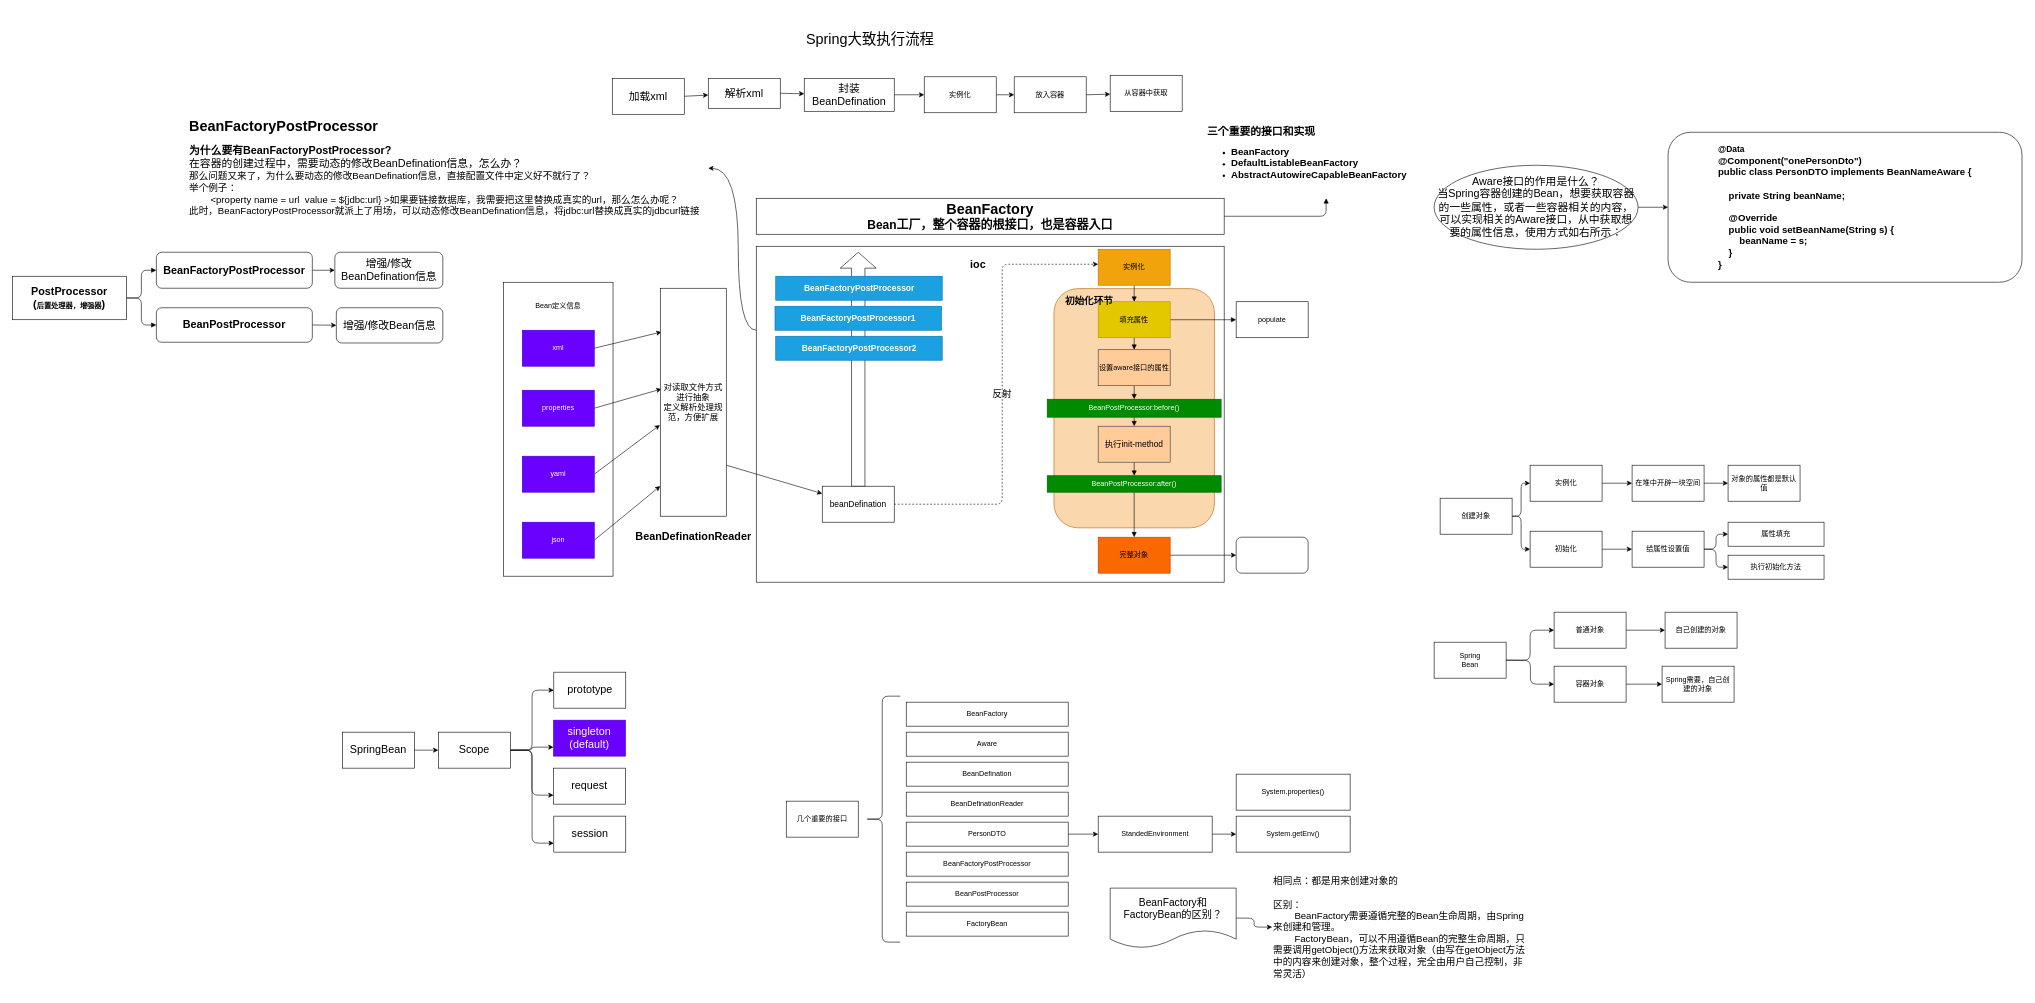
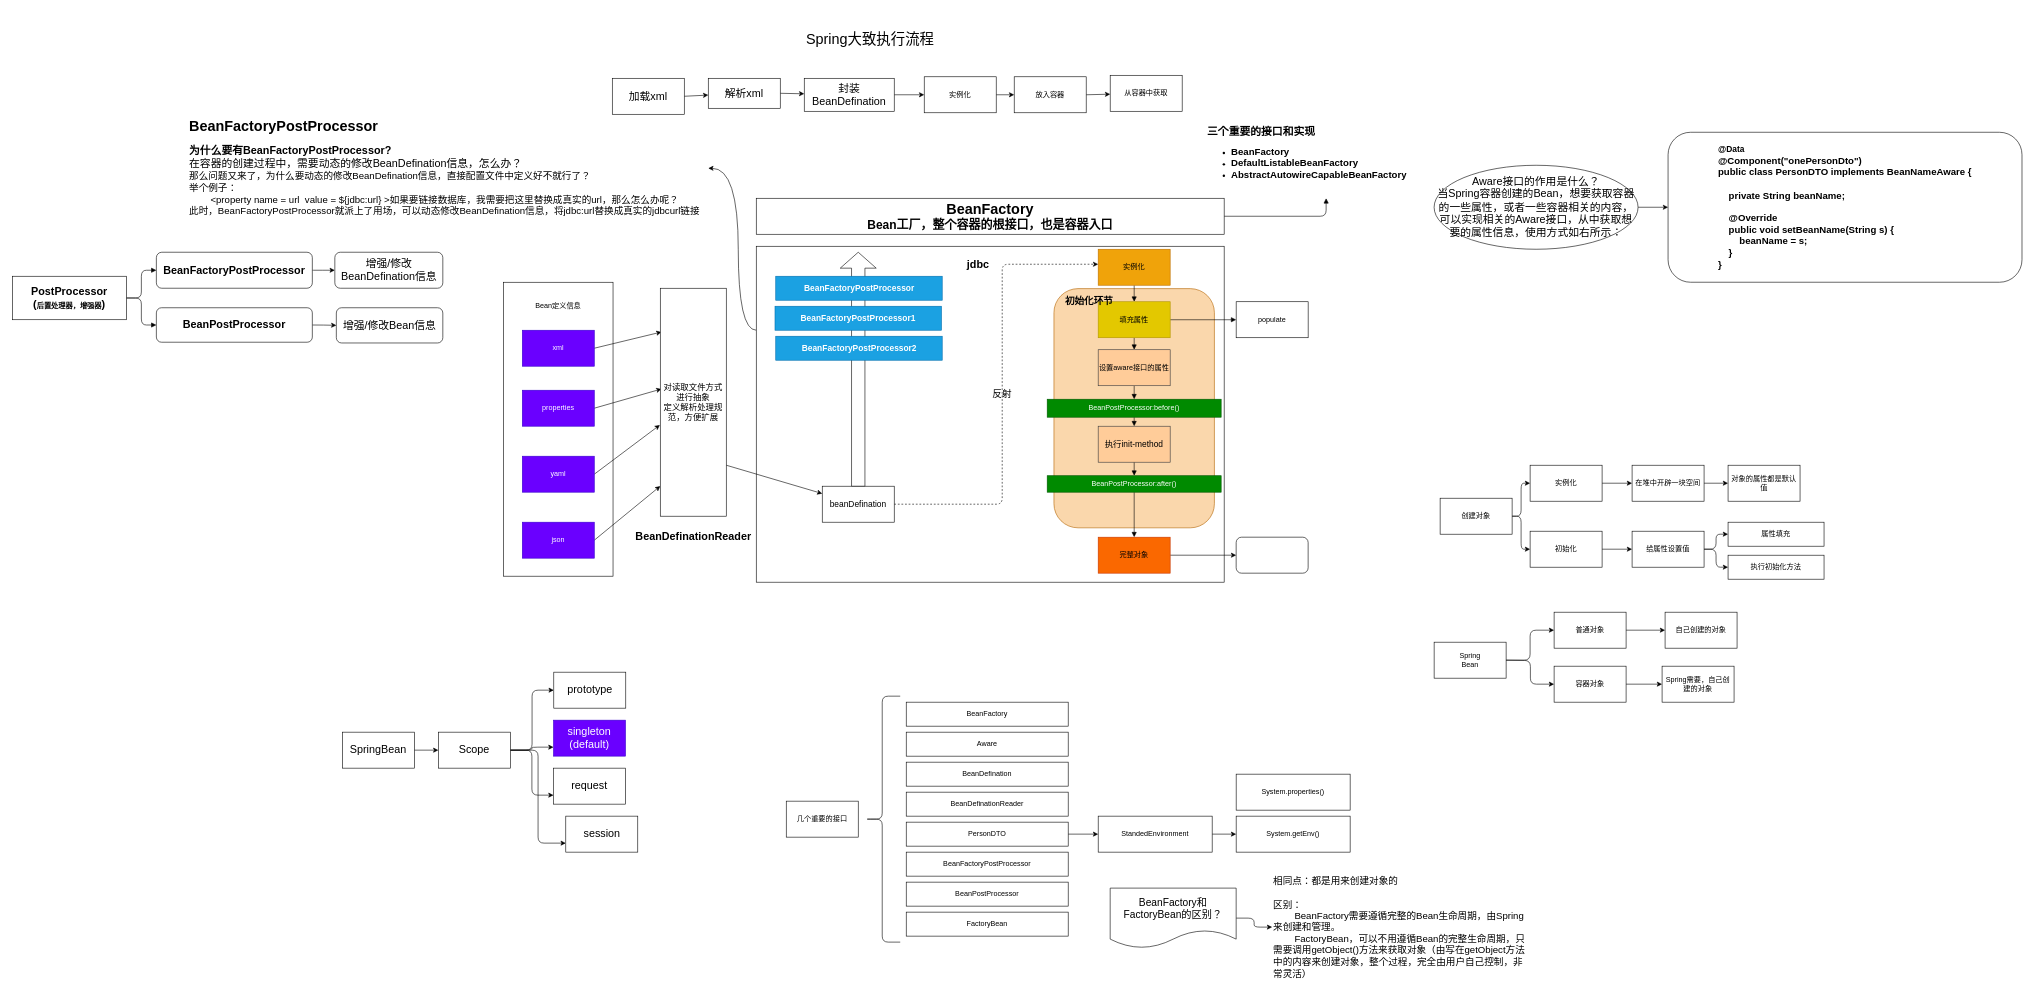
- <mxCell id="30" value="&lt;font style=&quot;font-size: 18px&quot;&gt;&lt;b&gt;ioc&lt;/b&gt;&lt;/font&gt;" style="text;html=1;strokeColor=none;fillColor=none;align=center;verticalAlign=middle;whiteSpace=wrap;rounded=0;" parent="1" vertex="1"><mxGeometry x="1520" y="390" width="220" height="100" as="geometry" /></mxCell>
+ <mxCell id="30" value="&lt;font style=&quot;font-size: 18px&quot;&gt;&lt;b&gt;jdbc&lt;/b&gt;&lt;/font&gt;" style="text;html=1;strokeColor=none;fillColor=none;align=center;verticalAlign=middle;whiteSpace=wrap;rounded=0;" parent="1" vertex="1"><mxGeometry x="1520" y="390" width="220" height="100" as="geometry" /></mxCell>
- <mxCell id="45" value="&lt;font style=&quot;font-size: 18px&quot;&gt;session&lt;/font&gt;" style="rounded=0;whiteSpace=wrap;html=1;" parent="1" vertex="1"><mxGeometry x="922.5" y="1360" width="120" height="60" as="geometry" /></mxCell>
+ <mxCell id="45" value="&lt;font style=&quot;font-size: 18px&quot;&gt;session&lt;/font&gt;" style="rounded=0;whiteSpace=wrap;html=1;" parent="1" vertex="1"><mxGeometry x="942.5" y="1360" width="120" height="60" as="geometry" /></mxCell>
